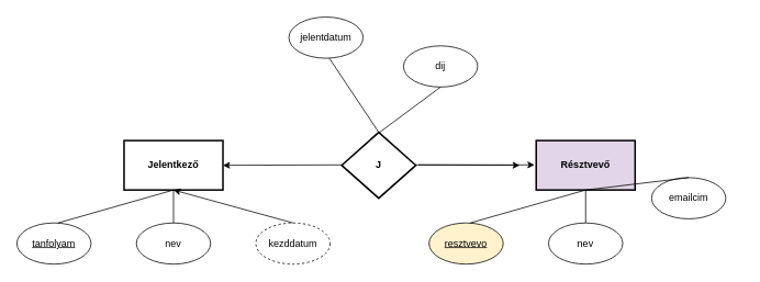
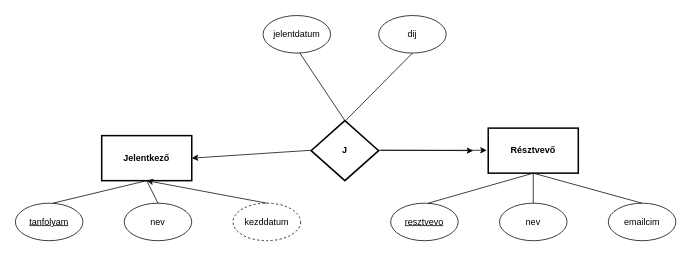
- <mxCell id="17" value="dij" style="ellipse;whiteSpace=wrap;html=1;" parent="1" vertex="1"><mxGeometry x="489" y="55" width="90" height="50" as="geometry" /></mxCell>
+ <mxCell id="17" value="dij" style="ellipse;whiteSpace=wrap;html=1;" parent="1" vertex="1"><mxGeometry x="504" y="20" width="90" height="50" as="geometry" /></mxCell>
- <mxCell id="3" value="&lt;b&gt;Jelentkező&lt;/b&gt;" style="rounded=0;whiteSpace=wrap;html=1;strokeWidth=2;" parent="1" vertex="1"><mxGeometry x="150" y="170" width="120" height="60" as="geometry" /></mxCell>
+ <mxCell id="3" value="&lt;b&gt;Jelentkező&lt;/b&gt;" style="rounded=0;whiteSpace=wrap;html=1;strokeWidth=2;" parent="1" vertex="1"><mxGeometry x="135" y="180" width="120" height="60" as="geometry" /></mxCell>
- <mxCell id="2" value="&lt;b&gt;Résztvevő&lt;/b&gt;" style="rounded=0;whiteSpace=wrap;html=1;strokeWidth=2;fillColor=#e1d5e7;" parent="1" vertex="1"><mxGeometry x="650" y="170" width="120" height="60" as="geometry" /></mxCell>
+ <mxCell id="2" value="&lt;b&gt;Résztvevő&lt;/b&gt;" style="rounded=0;whiteSpace=wrap;html=1;strokeWidth=2;" parent="1" vertex="1"><mxGeometry x="650" y="170" width="120" height="60" as="geometry" /></mxCell>
- <mxCell id="12" value="emailcim" style="ellipse;whiteSpace=wrap;html=1;" parent="1" vertex="1"><mxGeometry x="790" y="215" width="90" height="50" as="geometry" /></mxCell>
+ <mxCell id="12" value="emailcim" style="ellipse;whiteSpace=wrap;html=1;" parent="1" vertex="1"><mxGeometry x="810" y="270" width="90" height="50" as="geometry" /></mxCell>
- <mxCell id="11" value="&lt;u&gt;resztvevo&lt;/u&gt;" style="ellipse;whiteSpace=wrap;html=1;fillColor=#fff2cc;" parent="1" vertex="1"><mxGeometry x="520" y="270" width="90" height="50" as="geometry" /></mxCell>
+ <mxCell id="11" value="&lt;u&gt;resztvevo&lt;/u&gt;" style="ellipse;whiteSpace=wrap;html=1;" parent="1" vertex="1"><mxGeometry x="520" y="270" width="90" height="50" as="geometry" /></mxCell>
